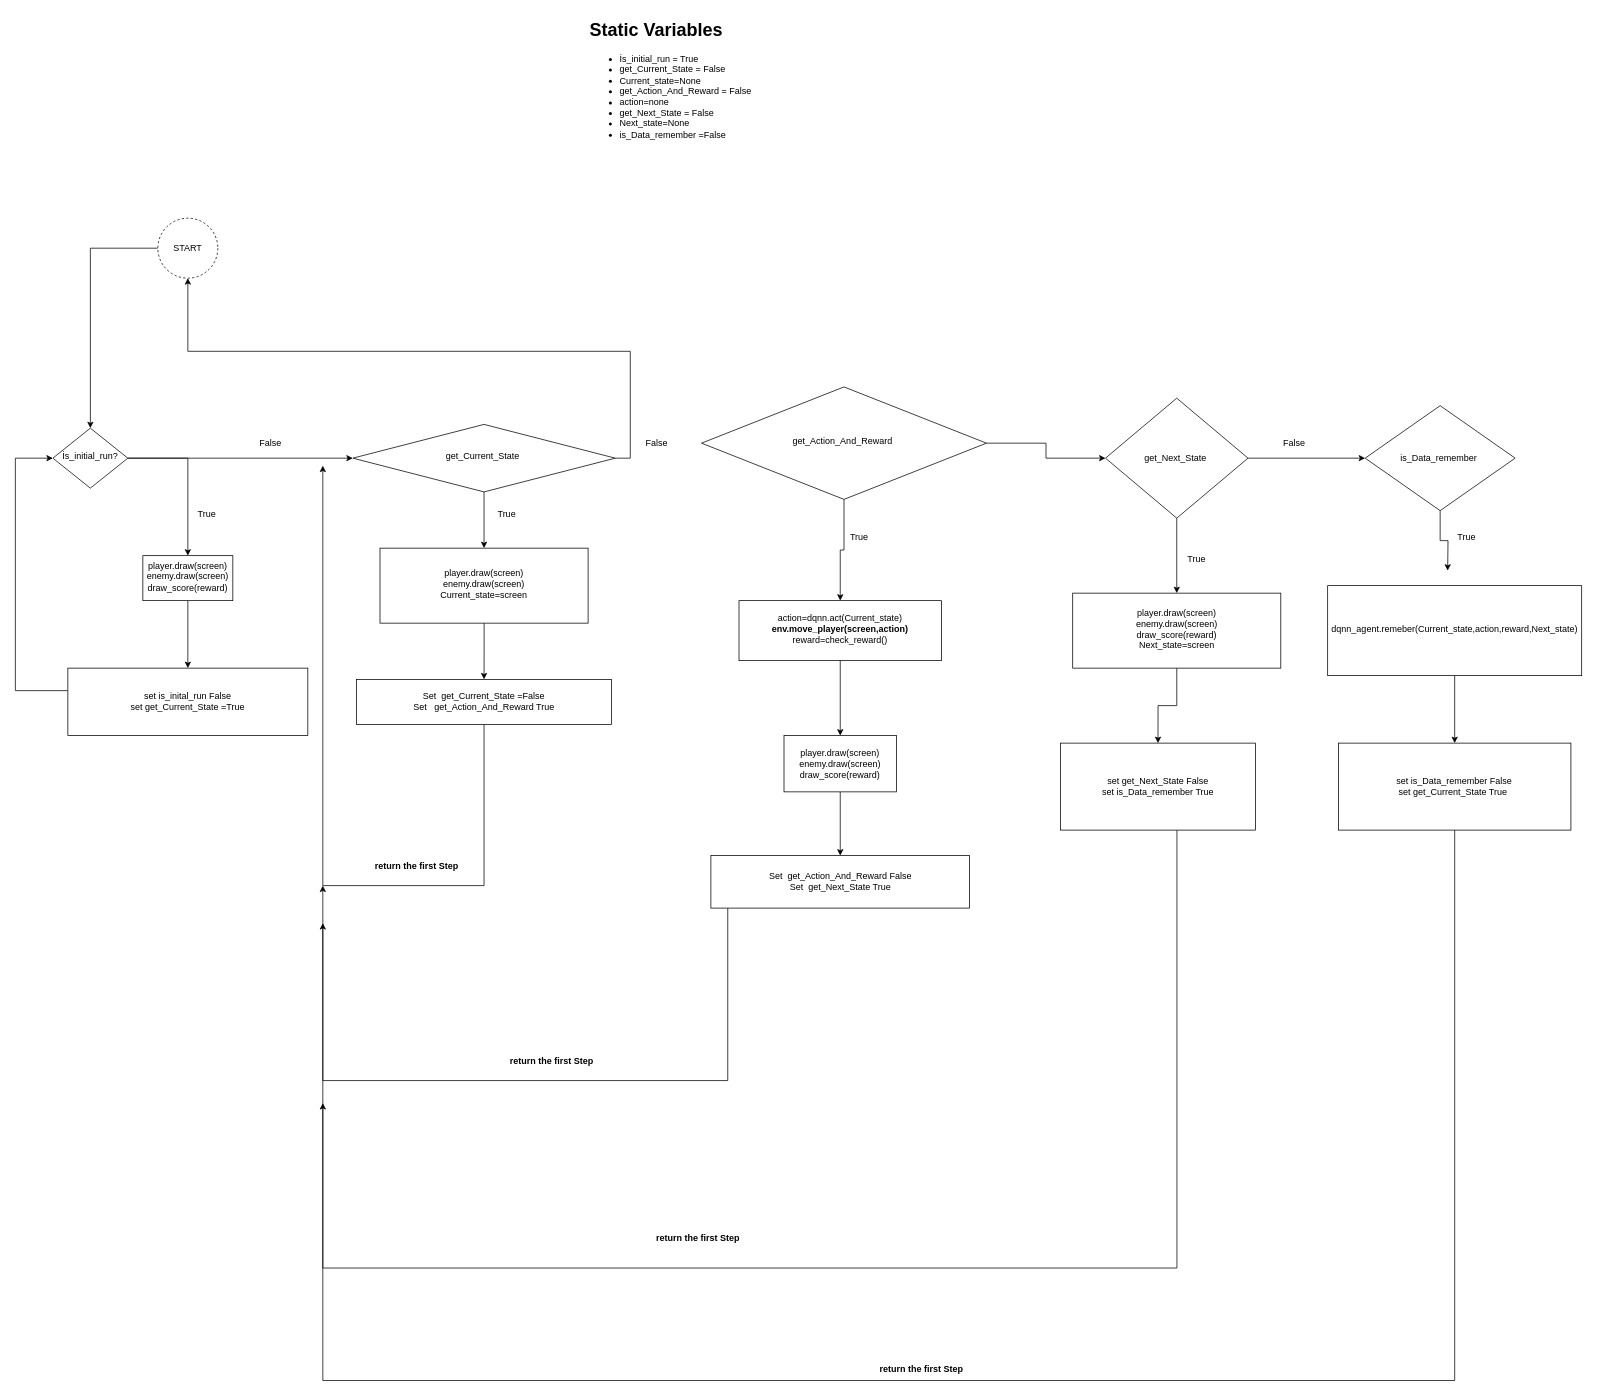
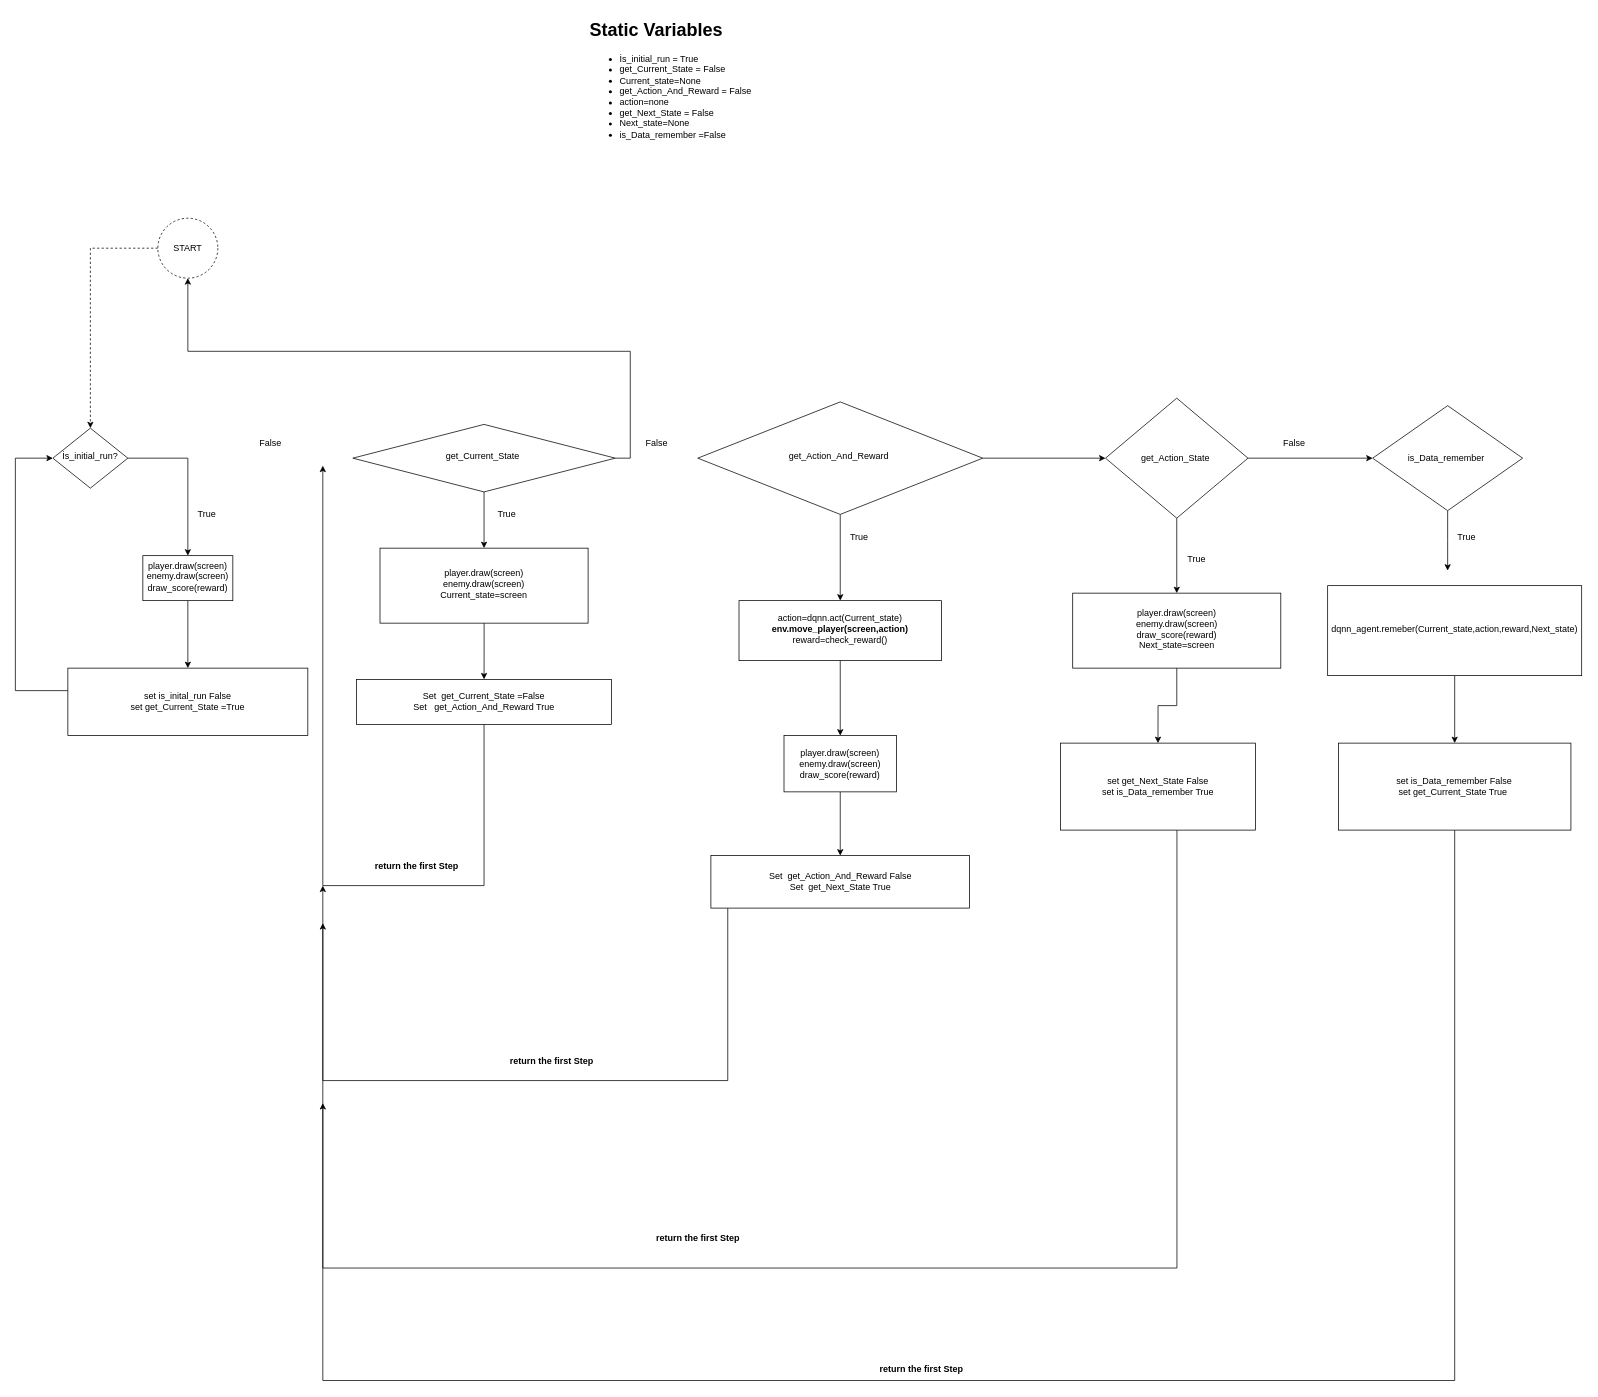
- <mxCell id="28" style="edgeStyle=orthogonalEdgeStyle;rounded=0;orthogonalLoop=1;jettySize=auto;html=1;entryX=0.5;entryY=0;entryDx=0;entryDy=0;" edge="1" parent="1" source="29" target="4"><mxGeometry relative="1" as="geometry" /></mxCell>
+ <mxCell id="28" style="edgeStyle=orthogonalEdgeStyle;rounded=0;orthogonalLoop=1;jettySize=auto;html=1;entryX=0.5;entryY=0;entryDx=0;entryDy=0;dashed=1;" edge="1" parent="1" source="29" target="4"><mxGeometry relative="1" as="geometry" /></mxCell>
- <mxCell id="22" value="get_Action_And_Reward&amp;nbsp;" style="rhombus;whiteSpace=wrap;html=1;shadow=0;fontFamily=Helvetica;fontSize=12;align=center;strokeWidth=1;spacing=6;spacingTop=-4;" vertex="1" parent="1"><mxGeometry x="935" y="515" width="380" height="150" as="geometry" /></mxCell>
+ <mxCell id="22" value="get_Action_And_Reward&amp;nbsp;" style="rhombus;whiteSpace=wrap;html=1;shadow=0;fontFamily=Helvetica;fontSize=12;align=center;strokeWidth=1;spacing=6;spacingTop=-4;" vertex="1" parent="1"><mxGeometry x="930" y="535" width="380" height="150" as="geometry" /></mxCell>
- <mxCell id="3" style="edgeStyle=orthogonalEdgeStyle;rounded=0;orthogonalLoop=1;jettySize=auto;html=1;exitX=1;exitY=0.5;exitDx=0;exitDy=0;entryX=0;entryY=0.5;entryDx=0;entryDy=0;" edge="1" parent="1" source="4" target="13"><mxGeometry relative="1" as="geometry"><mxPoint x="450" y="610" as="targetPoint" /></mxGeometry></mxCell>
- <mxCell id="32" value="get_Next_State&amp;nbsp;" style="rhombus;whiteSpace=wrap;html=1;" vertex="1" parent="1"><mxGeometry x="1473.75" y="530" width="190" height="160" as="geometry" /></mxCell>
+ <mxCell id="32" value="get_Action_State&amp;nbsp;" style="rhombus;whiteSpace=wrap;html=1;" vertex="1" parent="1"><mxGeometry x="1473.75" y="530" width="190" height="160" as="geometry" /></mxCell>
- <mxCell id="42" value="is_Data_remember&amp;nbsp;" style="rhombus;whiteSpace=wrap;html=1;" vertex="1" parent="1"><mxGeometry x="1820" y="540" width="200" height="140" as="geometry" /></mxCell>
+ <mxCell id="42" value="is_Data_remember&amp;nbsp;" style="rhombus;whiteSpace=wrap;html=1;" vertex="1" parent="1"><mxGeometry x="1830" y="540" width="200" height="140" as="geometry" /></mxCell>
